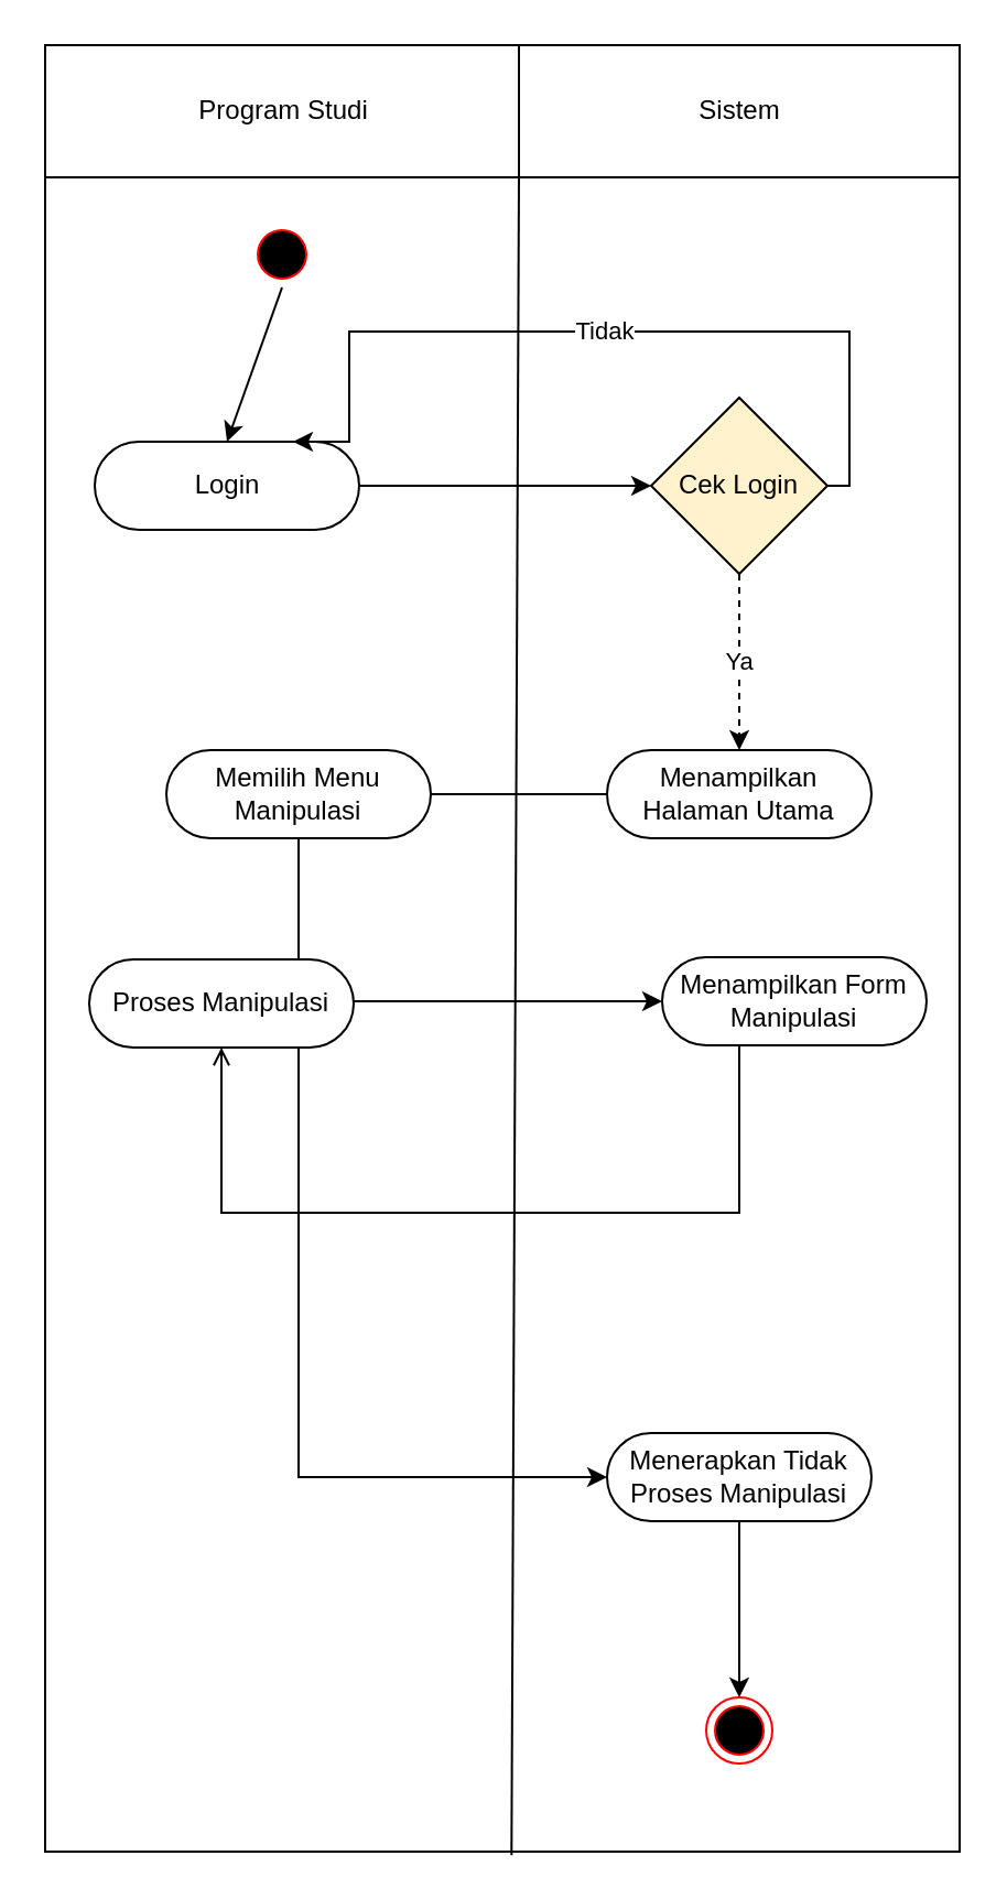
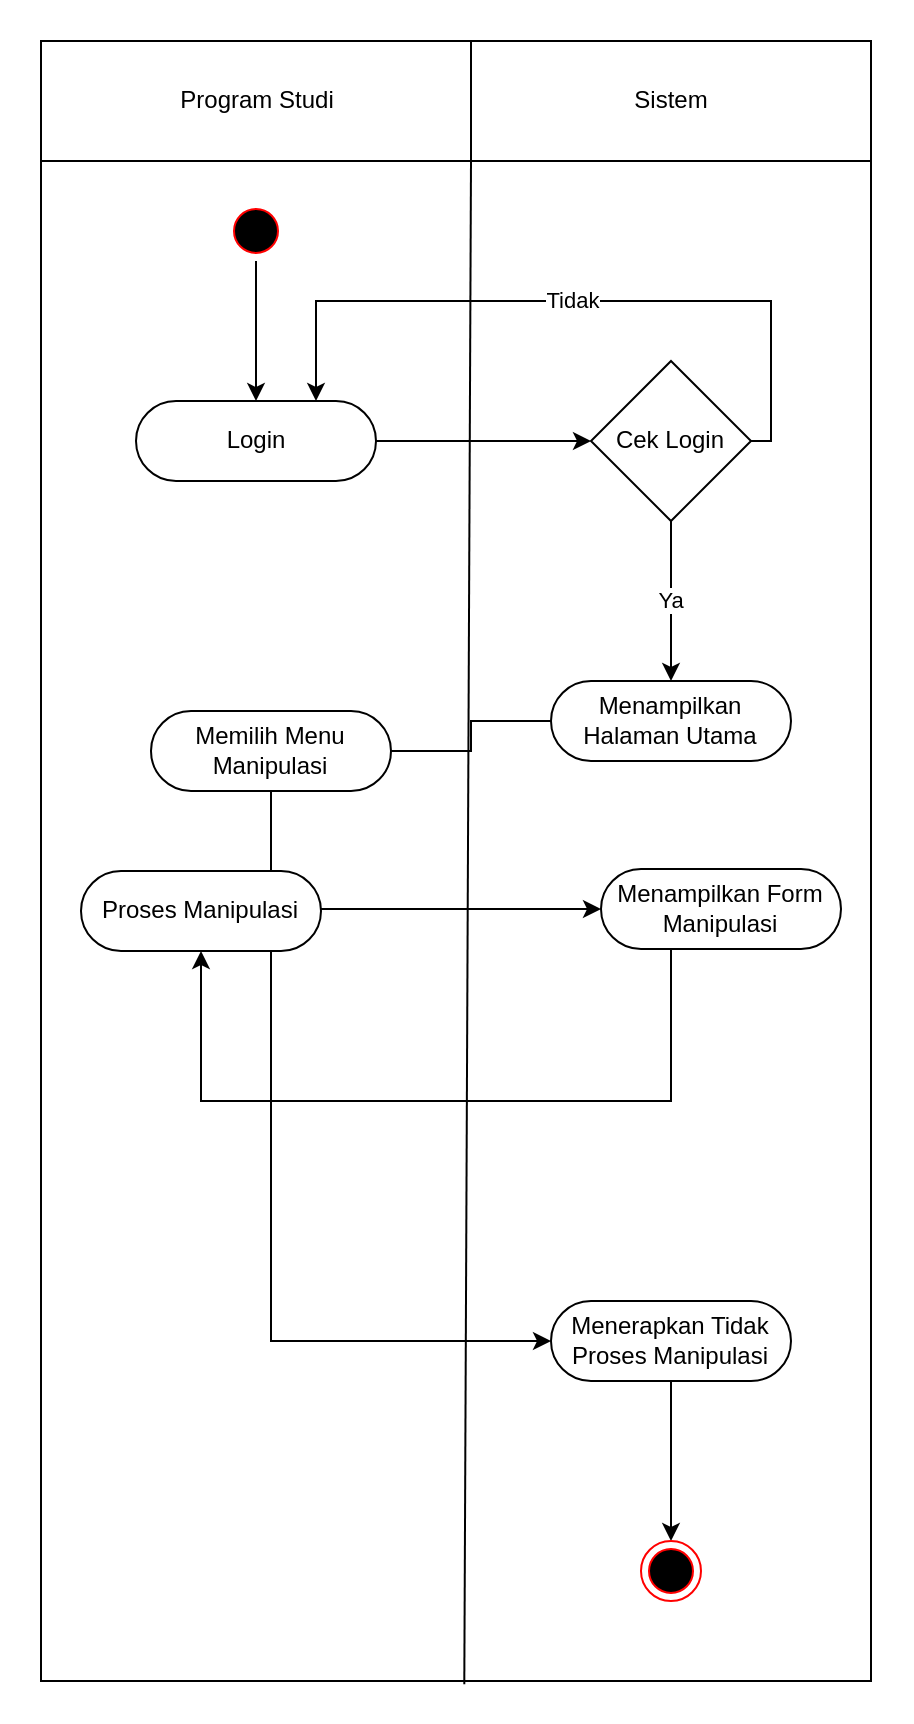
- <mxCell id="8" value="Login" style="rounded=1;whiteSpace=wrap;html=1;arcSize=50;" parent="1" vertex="1"><mxGeometry x="42.5" y="200" width="120" height="40" as="geometry" /></mxCell>
+ <mxCell id="8" value="Login" style="rounded=1;whiteSpace=wrap;html=1;arcSize=50;" parent="1" vertex="1"><mxGeometry x="67.5" y="200" width="120" height="40" as="geometry" /></mxCell>
- <mxCell id="11" value="Cek Login" style="rhombus;whiteSpace=wrap;html=1;fillColor=#fff2cc;" parent="1" vertex="1"><mxGeometry x="295" y="180" width="80" height="80" as="geometry" /></mxCell>
+ <mxCell id="11" value="Cek Login" style="rhombus;whiteSpace=wrap;html=1;" parent="1" vertex="1"><mxGeometry x="295" y="180" width="80" height="80" as="geometry" /></mxCell>
- <mxCell id="10" value="Ya" style="edgeStyle=orthogonalEdgeStyle;rounded=0;orthogonalLoop=1;jettySize=auto;html=1;entryX=0.5;entryY=0;entryDx=0;entryDy=0;dashed=1;" parent="1" source="11" target="13" edge="1"><mxGeometry relative="1" as="geometry"><mxPoint x="335" y="340" as="targetPoint" /></mxGeometry></mxCell>
+ <mxCell id="10" value="Ya" style="edgeStyle=orthogonalEdgeStyle;rounded=0;orthogonalLoop=1;jettySize=auto;html=1;entryX=0.5;entryY=0;entryDx=0;entryDy=0;" parent="1" source="11" target="13" edge="1"><mxGeometry relative="1" as="geometry"><mxPoint x="335" y="340" as="targetPoint" /></mxGeometry></mxCell>
- <mxCell id="15" value="Memilih Menu Manipulasi" style="rounded=1;whiteSpace=wrap;html=1;arcSize=50;" parent="1" vertex="1"><mxGeometry x="75" y="340" width="120" height="40" as="geometry" /></mxCell>
+ <mxCell id="15" value="Memilih Menu Manipulasi" style="rounded=1;whiteSpace=wrap;html=1;arcSize=50;" parent="1" vertex="1"><mxGeometry x="75" y="355" width="120" height="40" as="geometry" /></mxCell>
- <mxCell id="16" value="" style="edgeStyle=orthogonalEdgeStyle;rounded=0;orthogonalLoop=1;jettySize=auto;html=1;endArrow=open;" parent="1" source="17" target="19" edge="1"><mxGeometry relative="1" as="geometry"><Array as="points"><mxPoint x="335" y="550" /></Array></mxGeometry></mxCell>
+ <mxCell id="16" value="" style="edgeStyle=orthogonalEdgeStyle;rounded=0;orthogonalLoop=1;jettySize=auto;html=1;" parent="1" source="17" target="19" edge="1"><mxGeometry relative="1" as="geometry"><Array as="points"><mxPoint x="335" y="550" /></Array></mxGeometry></mxCell>
